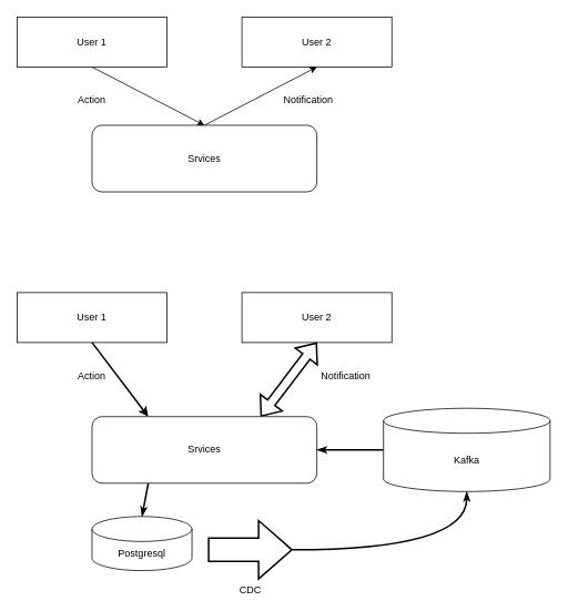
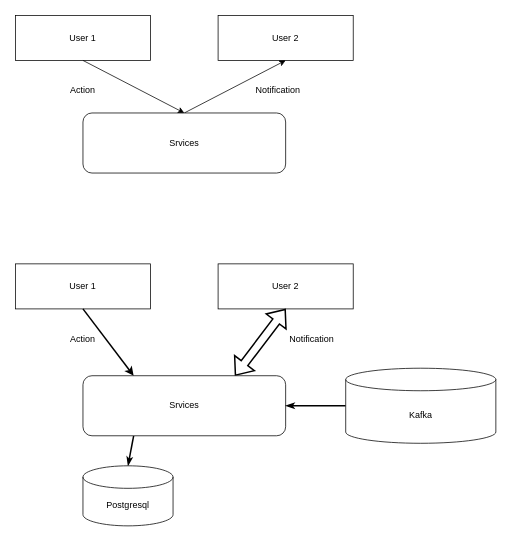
- <mxCell id="19" value="Postgresql" style="shape=cylinder3;whiteSpace=wrap;html=1;boundedLbl=1;backgroundOutline=1;size=15;" vertex="1" parent="1"><mxGeometry x="110" y="620" width="120" height="65" as="geometry" /></mxCell>
+ <mxCell id="19" value="Postgresql" style="shape=cylinder3;whiteSpace=wrap;html=1;boundedLbl=1;backgroundOutline=1;size=15;" vertex="1" parent="1"><mxGeometry x="110" y="620" width="120" height="80" as="geometry" /></mxCell>
- <mxCell id="20" style="edgeStyle=orthogonalEdgeStyle;rounded=0;orthogonalLoop=1;jettySize=auto;html=1;exitX=1;exitY=0.5;exitDx=0;exitDy=0;exitPerimeter=0;entryX=0.5;entryY=1;entryDx=0;entryDy=0;entryPerimeter=0;startArrow=none;startFill=0;endArrow=classicThin;endFill=1;strokeWidth=2;curved=1;" edge="1" parent="1" source="21" target="18"><mxGeometry relative="1" as="geometry"><Array as="points"><mxPoint x="560" y="660" /></Array></mxGeometry></mxCell>
- <mxCell id="21" value="CDC" style="verticalLabelPosition=bottom;verticalAlign=top;html=1;strokeWidth=2;shape=mxgraph.arrows2.arrow;dy=0.6;dx=40;notch=0;" vertex="1" parent="1"><mxGeometry x="250" y="625" width="100" height="70" as="geometry" /></mxCell>
